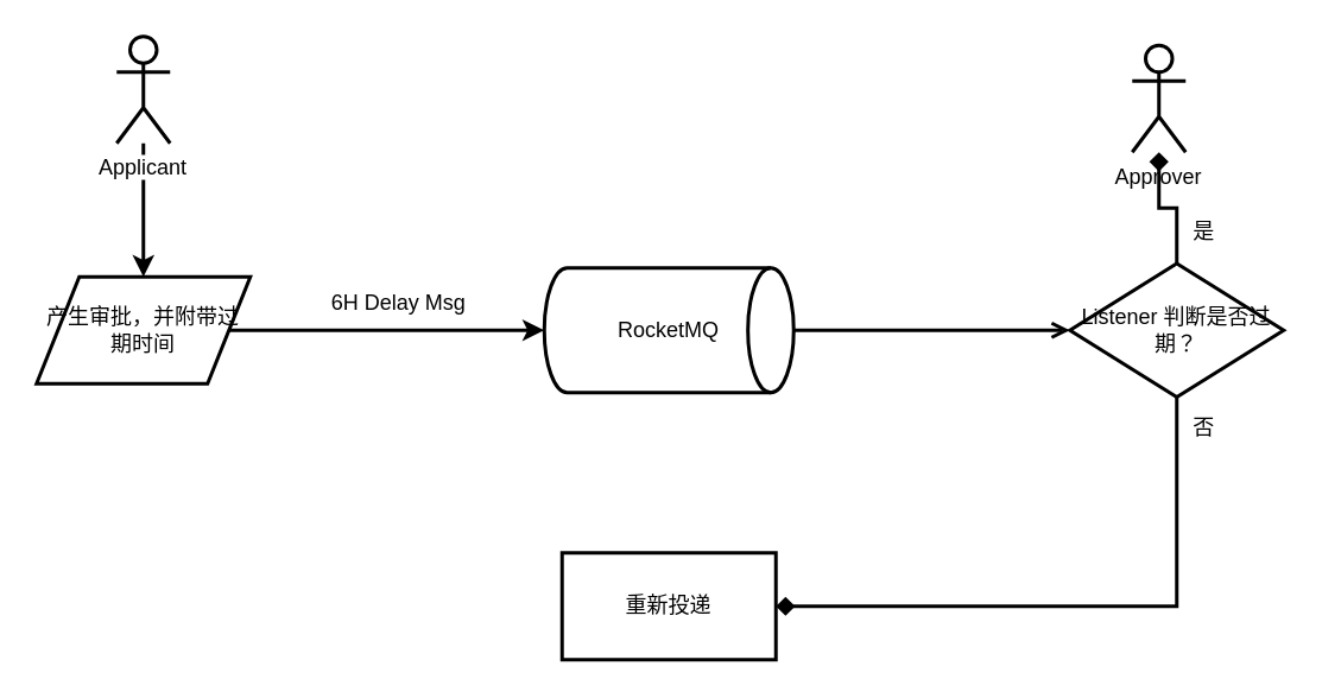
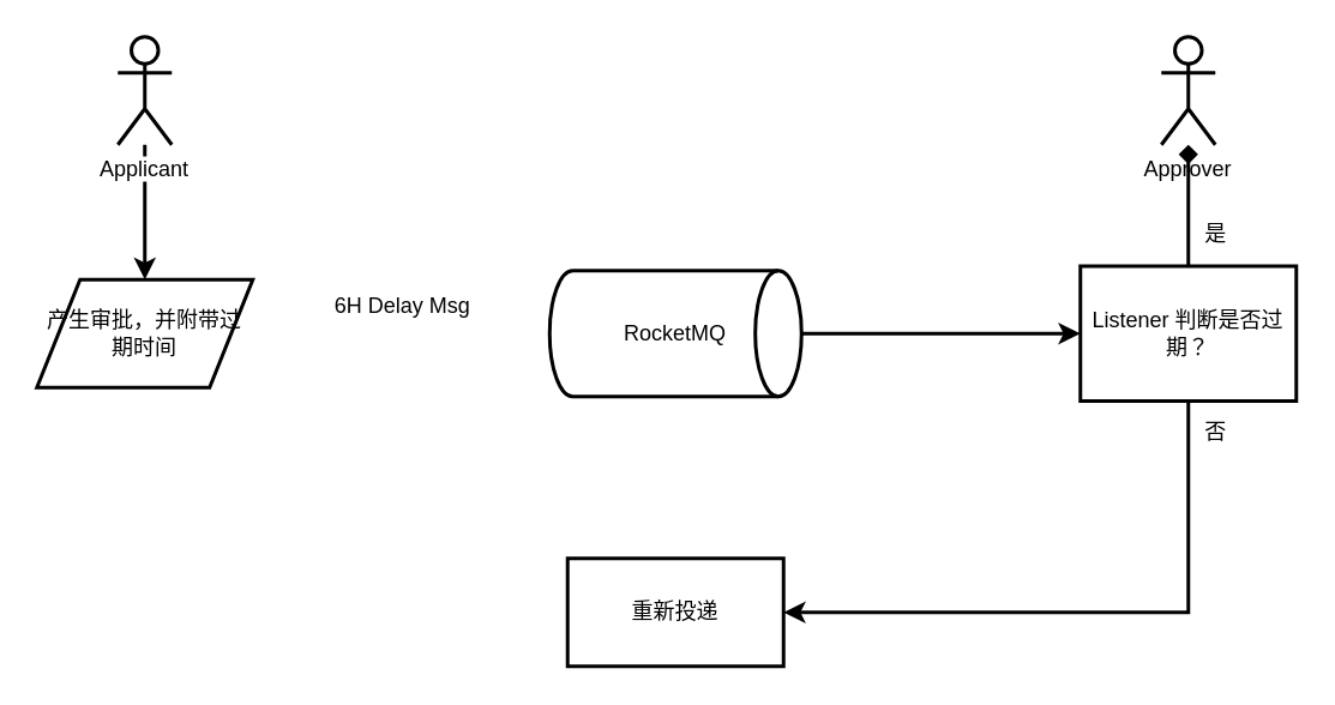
- <mxCell id="6" value="Approver" style="shape=umlActor;verticalLabelPosition=bottom;labelBackgroundColor=#ffffff;verticalAlign=top;html=1;outlineConnect=0;whiteSpace=wrap;strokeWidth=2;" vertex="1" diagramName="Actor" diagramCategory="general" parent="1"><mxGeometry x="635" y="25" width="30" height="60" as="geometry" /></mxCell>
+ <mxCell id="6" value="Approver" style="shape=umlActor;verticalLabelPosition=bottom;labelBackgroundColor=#ffffff;verticalAlign=top;html=1;outlineConnect=0;whiteSpace=wrap;strokeWidth=2;" vertex="1" diagramName="Actor" diagramCategory="general" parent="1"><mxGeometry x="645" y="20" width="30" height="60" as="geometry" /></mxCell>
- <mxCell id="7" style="edgeStyle=orthogonalEdgeStyle;rounded=0;orthogonalLoop=1;jettySize=auto;html=1;entryX=0;entryY=0.5;entryDx=0;entryDy=0;entryPerimeter=0;strokeWidth=2;" edge="1" parent="1" source="8" target="3"><mxGeometry relative="1" as="geometry" /></mxCell>
- <mxCell id="2" style="edgeStyle=orthogonalEdgeStyle;rounded=0;orthogonalLoop=1;jettySize=auto;html=1;entryX=0;entryY=0.5;entryDx=0;entryDy=0;strokeWidth=2;endArrow=open;" edge="1" parent="1" source="3" target="12"><mxGeometry relative="1" as="geometry"><mxPoint x="600" y="185" as="targetPoint" /></mxGeometry></mxCell>
+ <mxCell id="2" style="edgeStyle=orthogonalEdgeStyle;rounded=0;orthogonalLoop=1;jettySize=auto;html=1;entryX=0;entryY=0.5;entryDx=0;entryDy=0;strokeWidth=2;" edge="1" parent="1" source="3" target="12"><mxGeometry relative="1" as="geometry"><mxPoint x="600" y="185" as="targetPoint" /></mxGeometry></mxCell>
- <mxCell id="12" value="&lt;span style&gt;Listener 判断是否过期？&lt;/span&gt;" style="rhombus;html=1;whiteSpace=wrap;strokeWidth=2;" vertex="1" diagramName="Diamond" diagramCategory="general" parent="1"><mxGeometry x="600" y="147.5" width="120" height="75" as="geometry" /></mxCell>
+ <mxCell id="12" value="&lt;span style&gt;Listener 判断是否过期？&lt;/span&gt;" style="html=1;whiteSpace=wrap;strokeWidth=2;rounded=0;" vertex="1" diagramName="Diamond" diagramCategory="general" parent="1"><mxGeometry x="600" y="147.5" width="120" height="75" as="geometry" /></mxCell>
- <mxCell id="10" style="edgeStyle=orthogonalEdgeStyle;rounded=0;orthogonalLoop=1;jettySize=auto;html=1;entryX=1;entryY=0.5;entryDx=0;entryDy=0;strokeWidth=2;endArrow=diamond;" edge="1" parent="1" source="12" target="13"><mxGeometry relative="1" as="geometry"><Array as="points"><mxPoint x="660" y="340" /></Array></mxGeometry></mxCell>
+ <mxCell id="10" style="edgeStyle=orthogonalEdgeStyle;rounded=0;orthogonalLoop=1;jettySize=auto;html=1;entryX=1;entryY=0.5;entryDx=0;entryDy=0;strokeWidth=2;" edge="1" parent="1" source="12" target="13"><mxGeometry relative="1" as="geometry"><Array as="points"><mxPoint x="660" y="340" /></Array></mxGeometry></mxCell>
